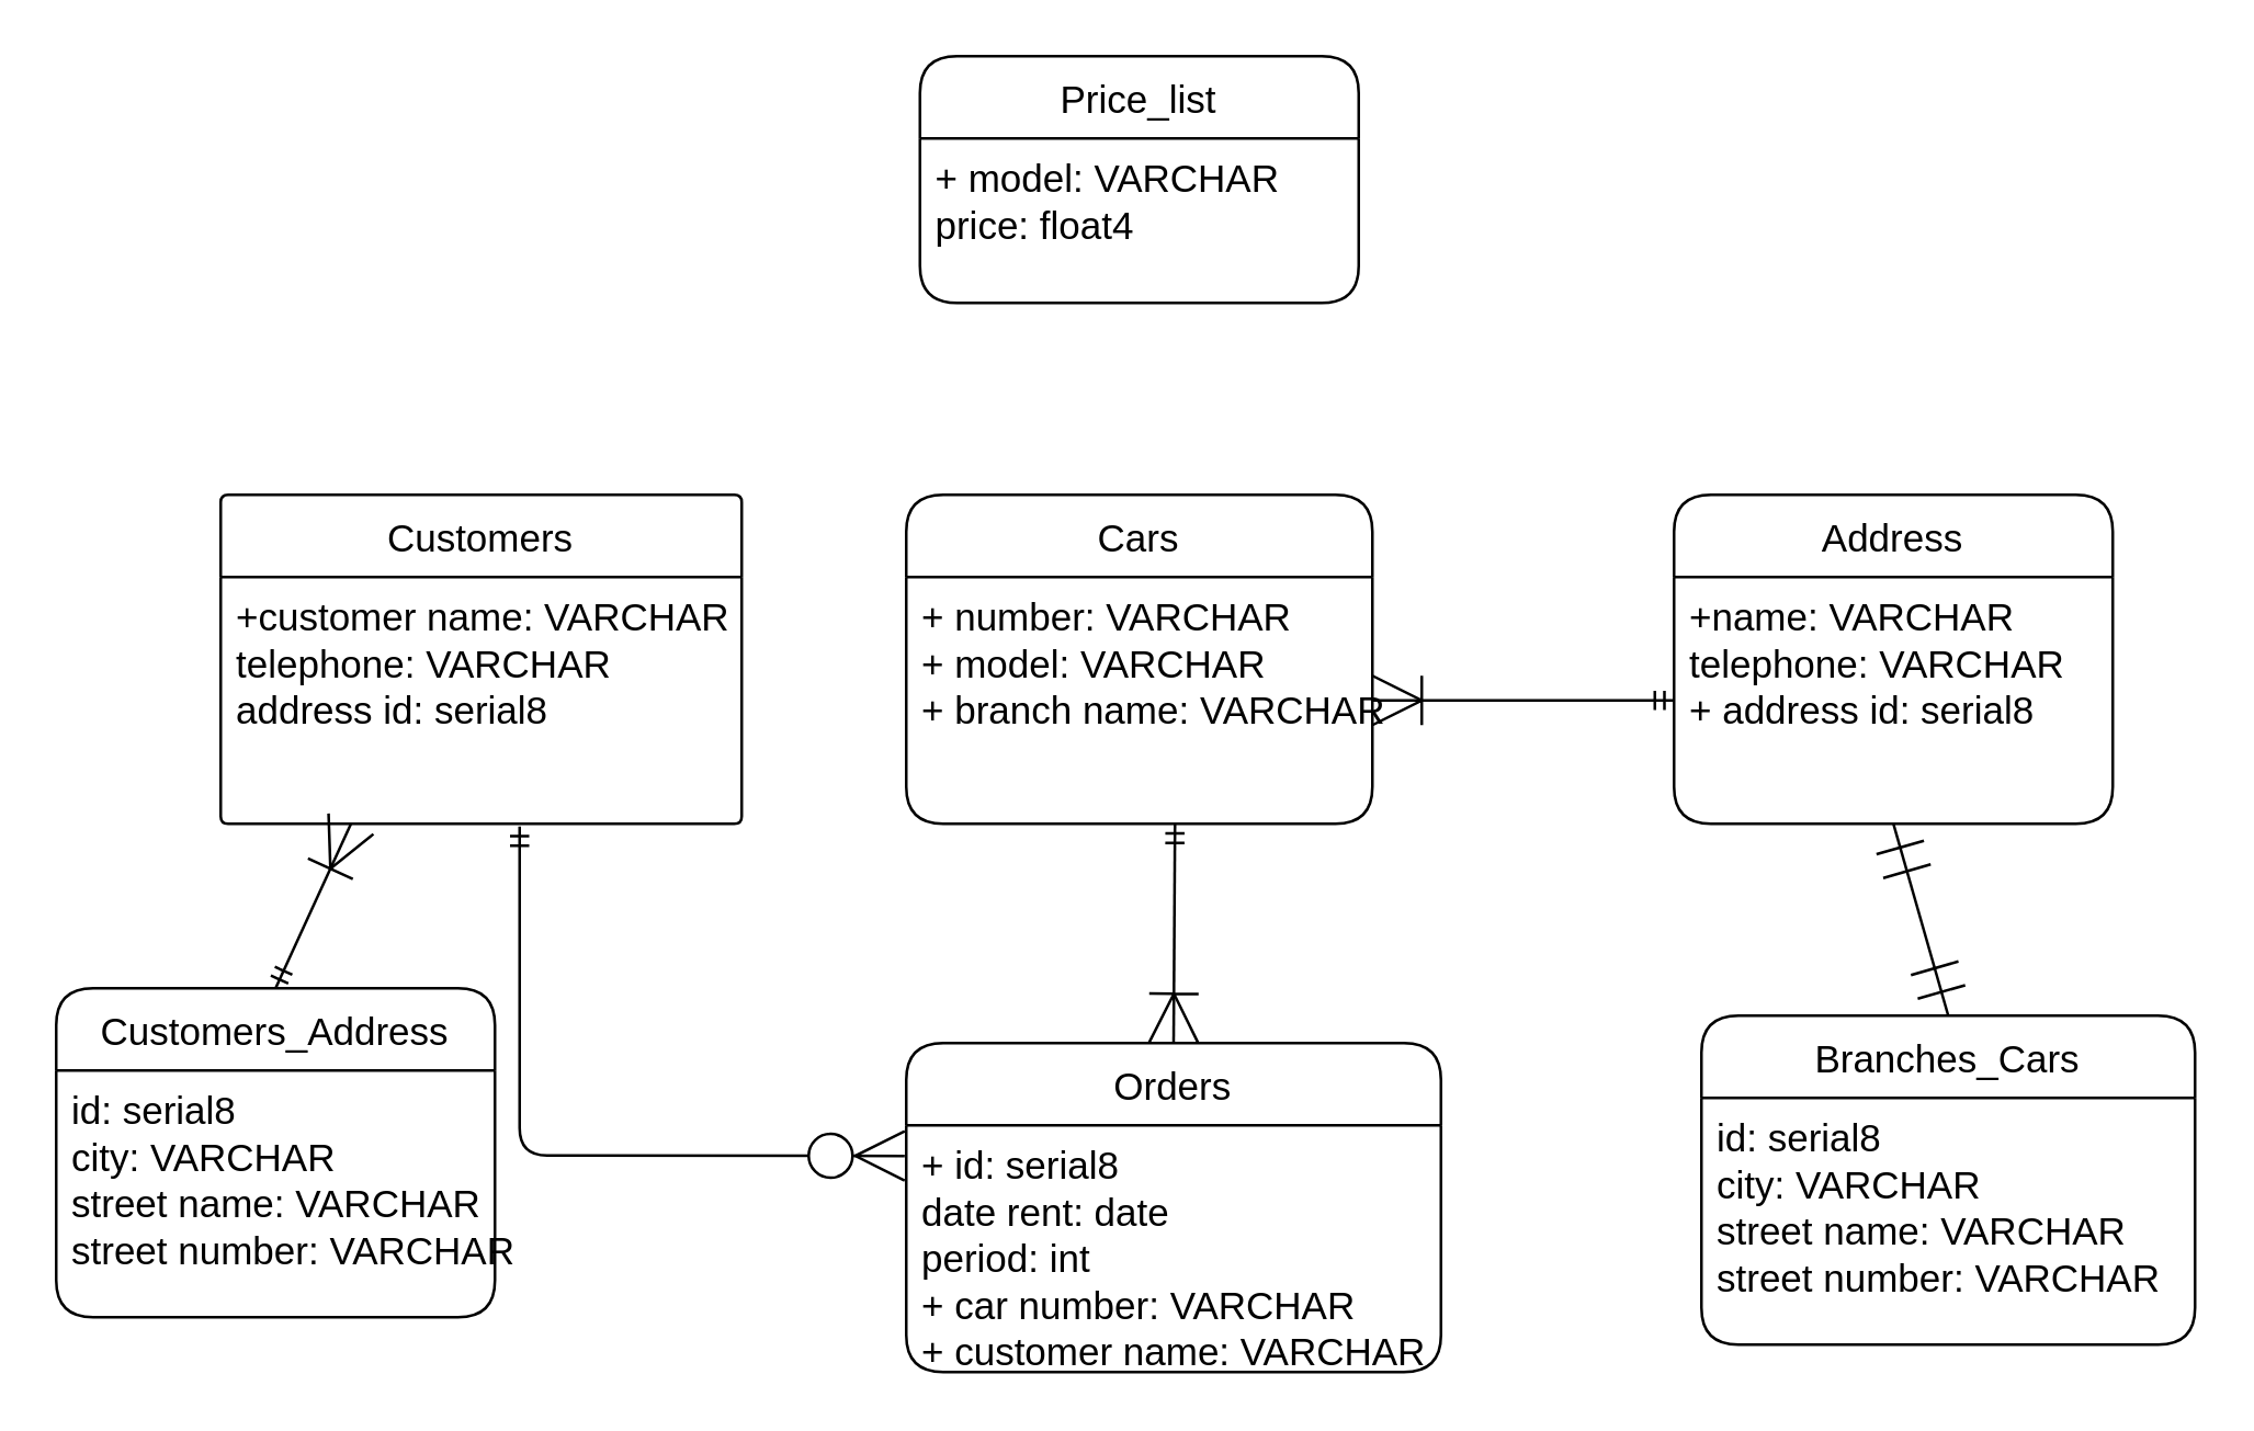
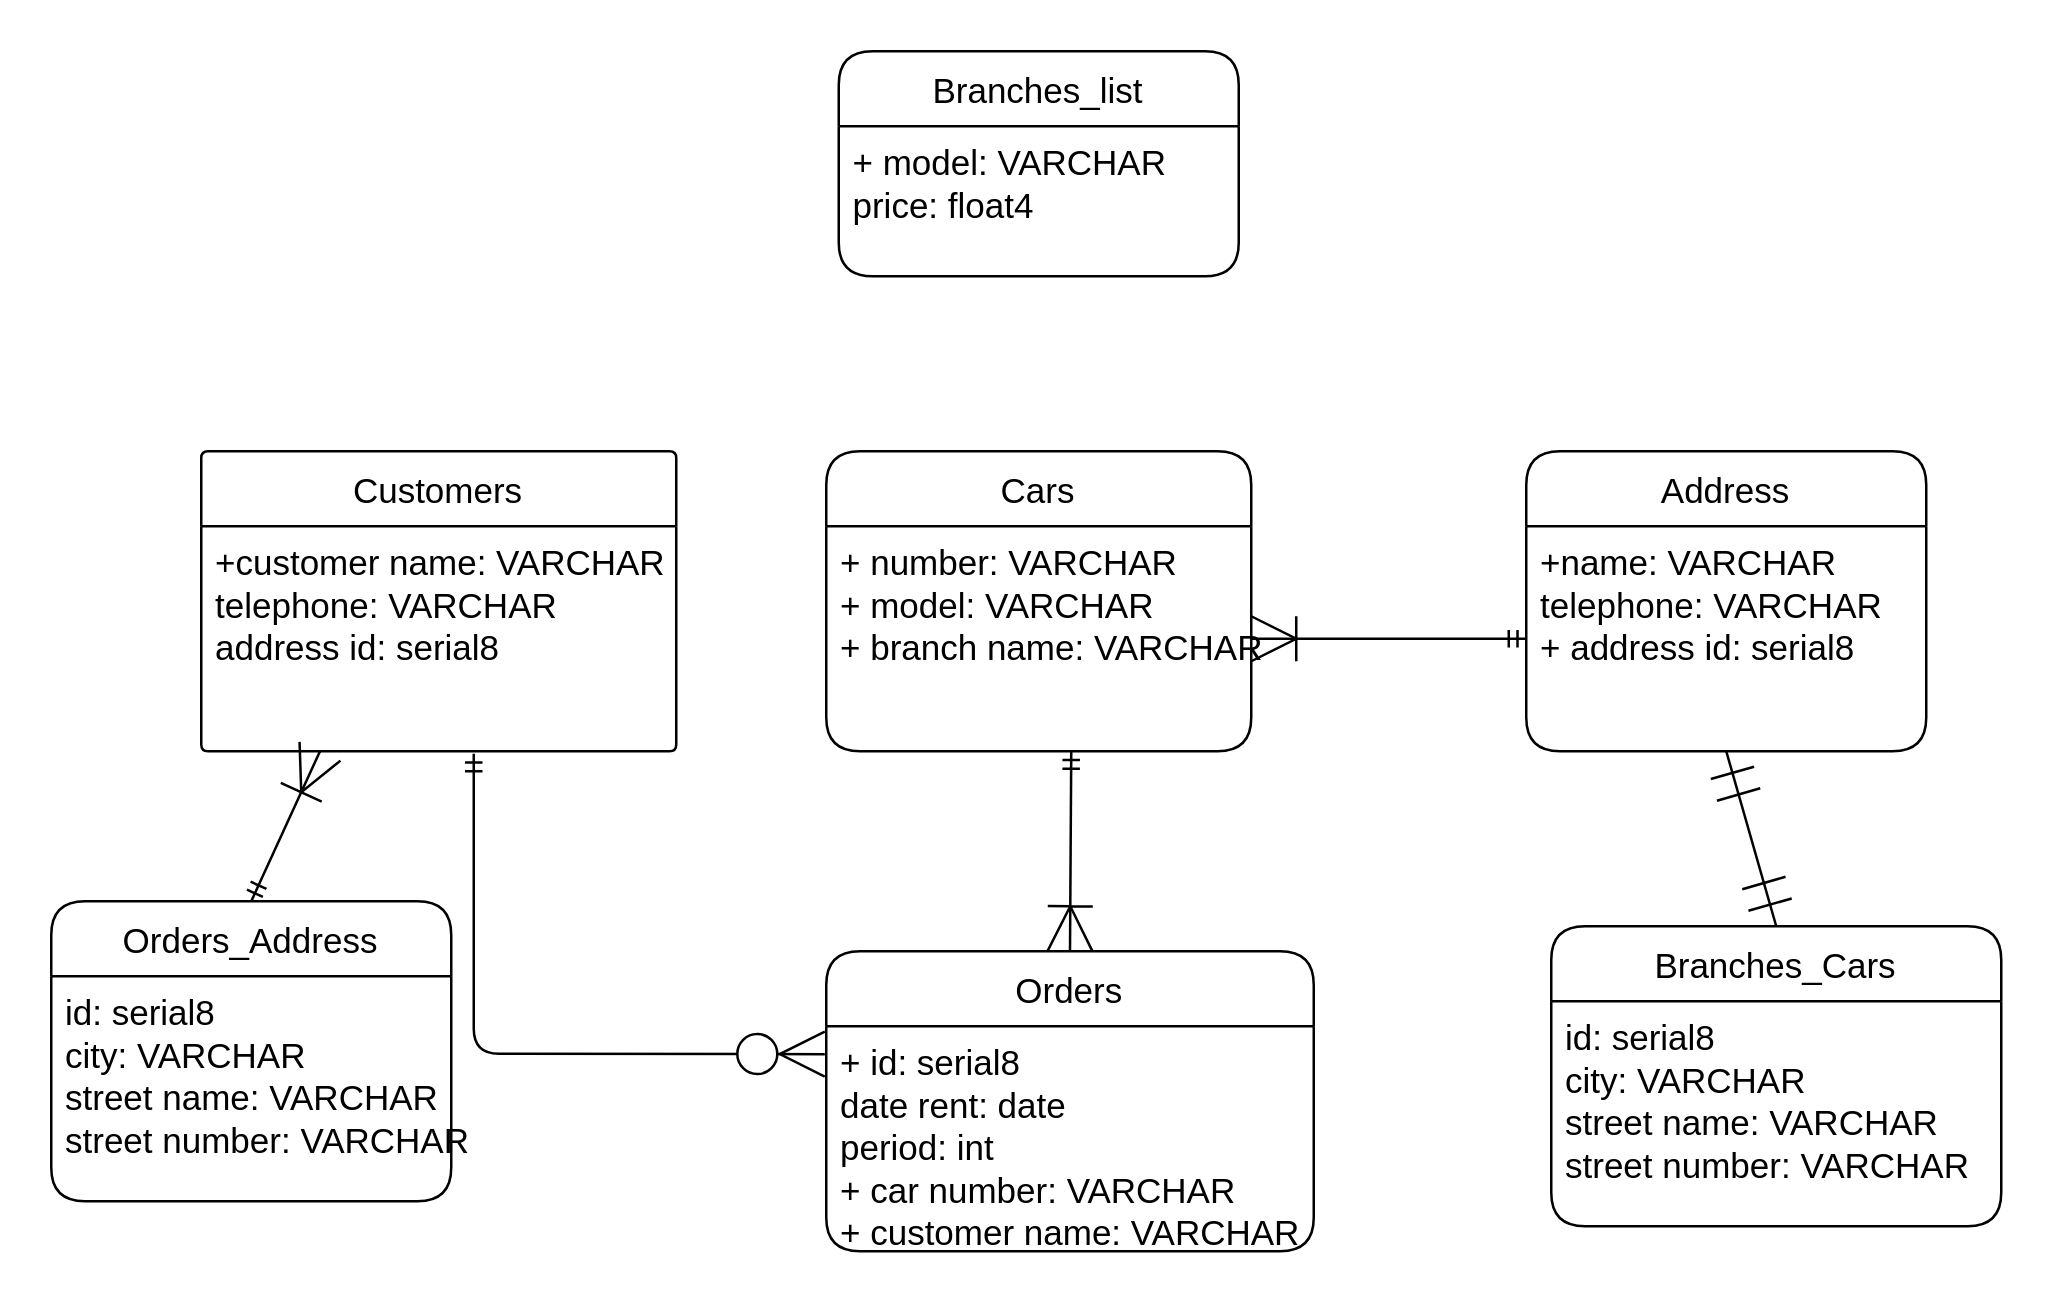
- <mxCell id="18" value="Price_list" style="swimlane;childLayout=stackLayout;horizontal=1;startSize=30;horizontalStack=0;rounded=1;fontSize=14;fontStyle=0;strokeWidth=1;resizeParent=0;resizeLast=1;shadow=0;dashed=0;align=center;" parent="1" vertex="1"><mxGeometry x="335" y="20" width="160" height="90" as="geometry" /></mxCell>
+ <mxCell id="18" value="Branches_list" style="swimlane;childLayout=stackLayout;horizontal=1;startSize=30;horizontalStack=0;rounded=1;fontSize=14;fontStyle=0;strokeWidth=1;resizeParent=0;resizeLast=1;shadow=0;dashed=0;align=center;" parent="1" vertex="1"><mxGeometry x="335" y="20" width="160" height="90" as="geometry" /></mxCell>
- <mxCell id="13" value="Customers_Address" style="swimlane;childLayout=stackLayout;horizontal=1;startSize=30;horizontalStack=0;rounded=1;fontSize=14;fontStyle=0;strokeWidth=1;resizeParent=0;resizeLast=1;shadow=0;dashed=0;align=center;" parent="1" vertex="1"><mxGeometry x="20" y="360" width="160" height="120" as="geometry" /></mxCell>
+ <mxCell id="13" value="Orders_Address" style="swimlane;childLayout=stackLayout;horizontal=1;startSize=30;horizontalStack=0;rounded=1;fontSize=14;fontStyle=0;strokeWidth=1;resizeParent=0;resizeLast=1;shadow=0;dashed=0;align=center;" parent="1" vertex="1"><mxGeometry x="20" y="360" width="160" height="120" as="geometry" /></mxCell>
